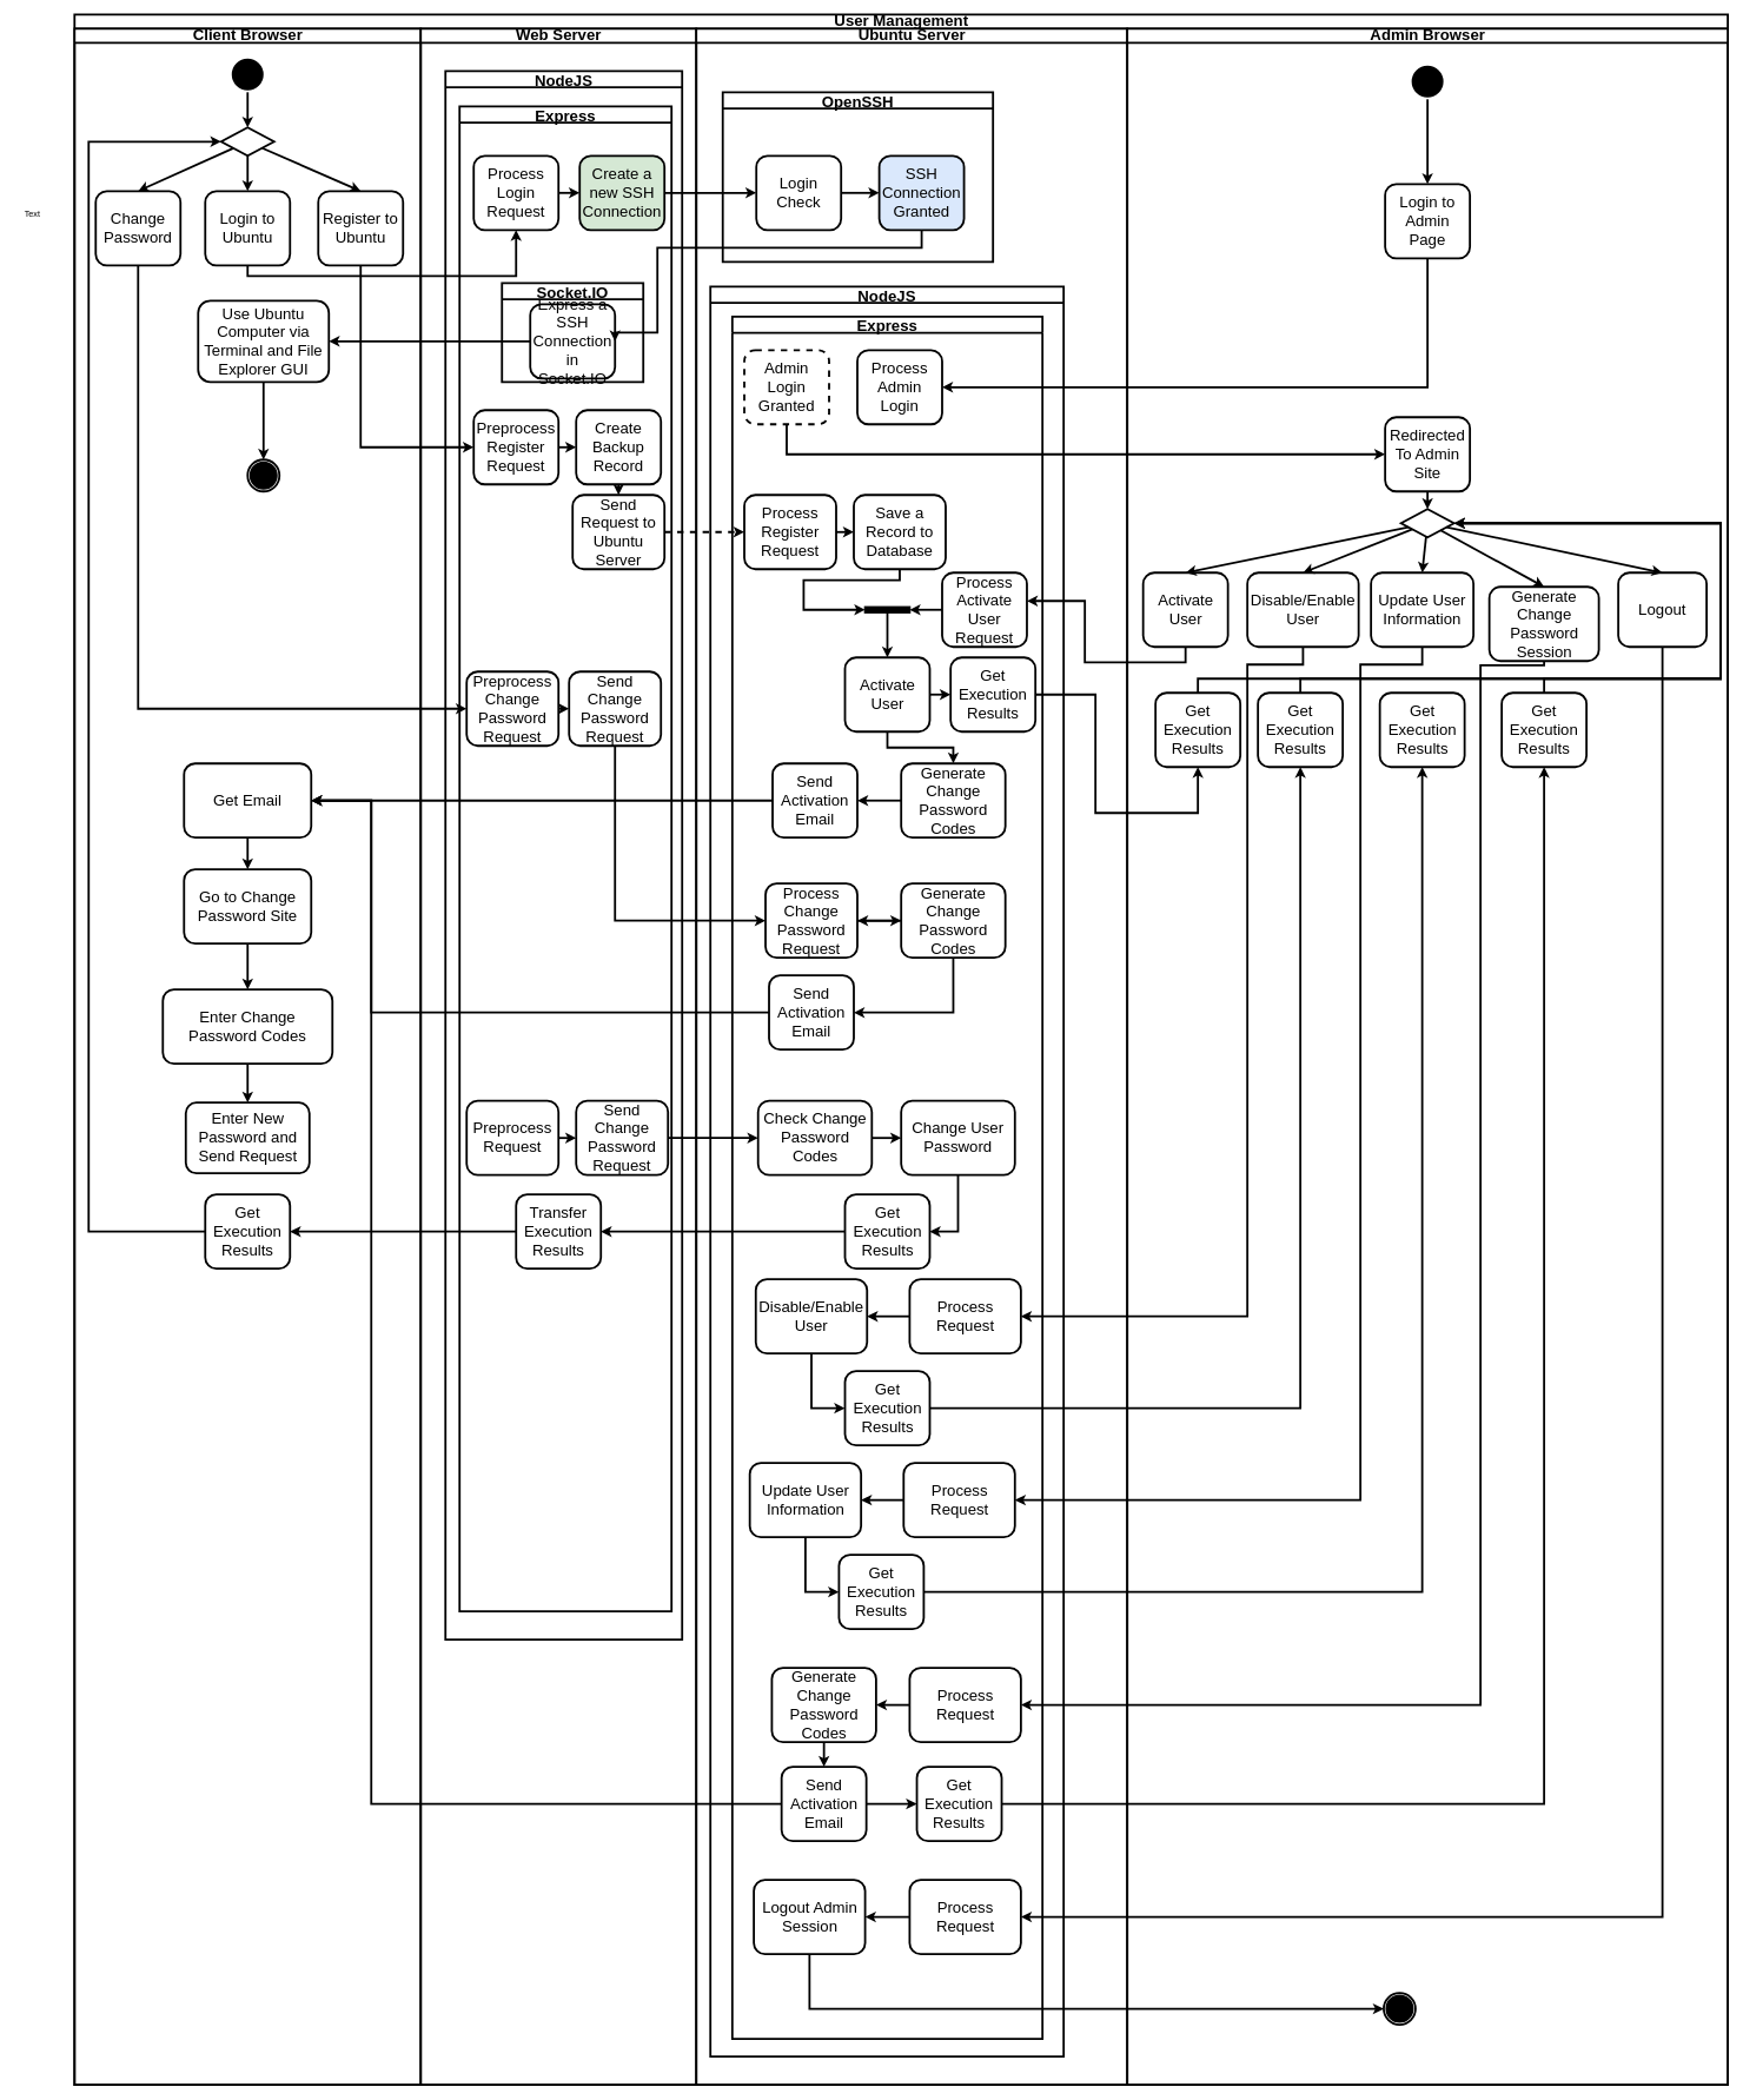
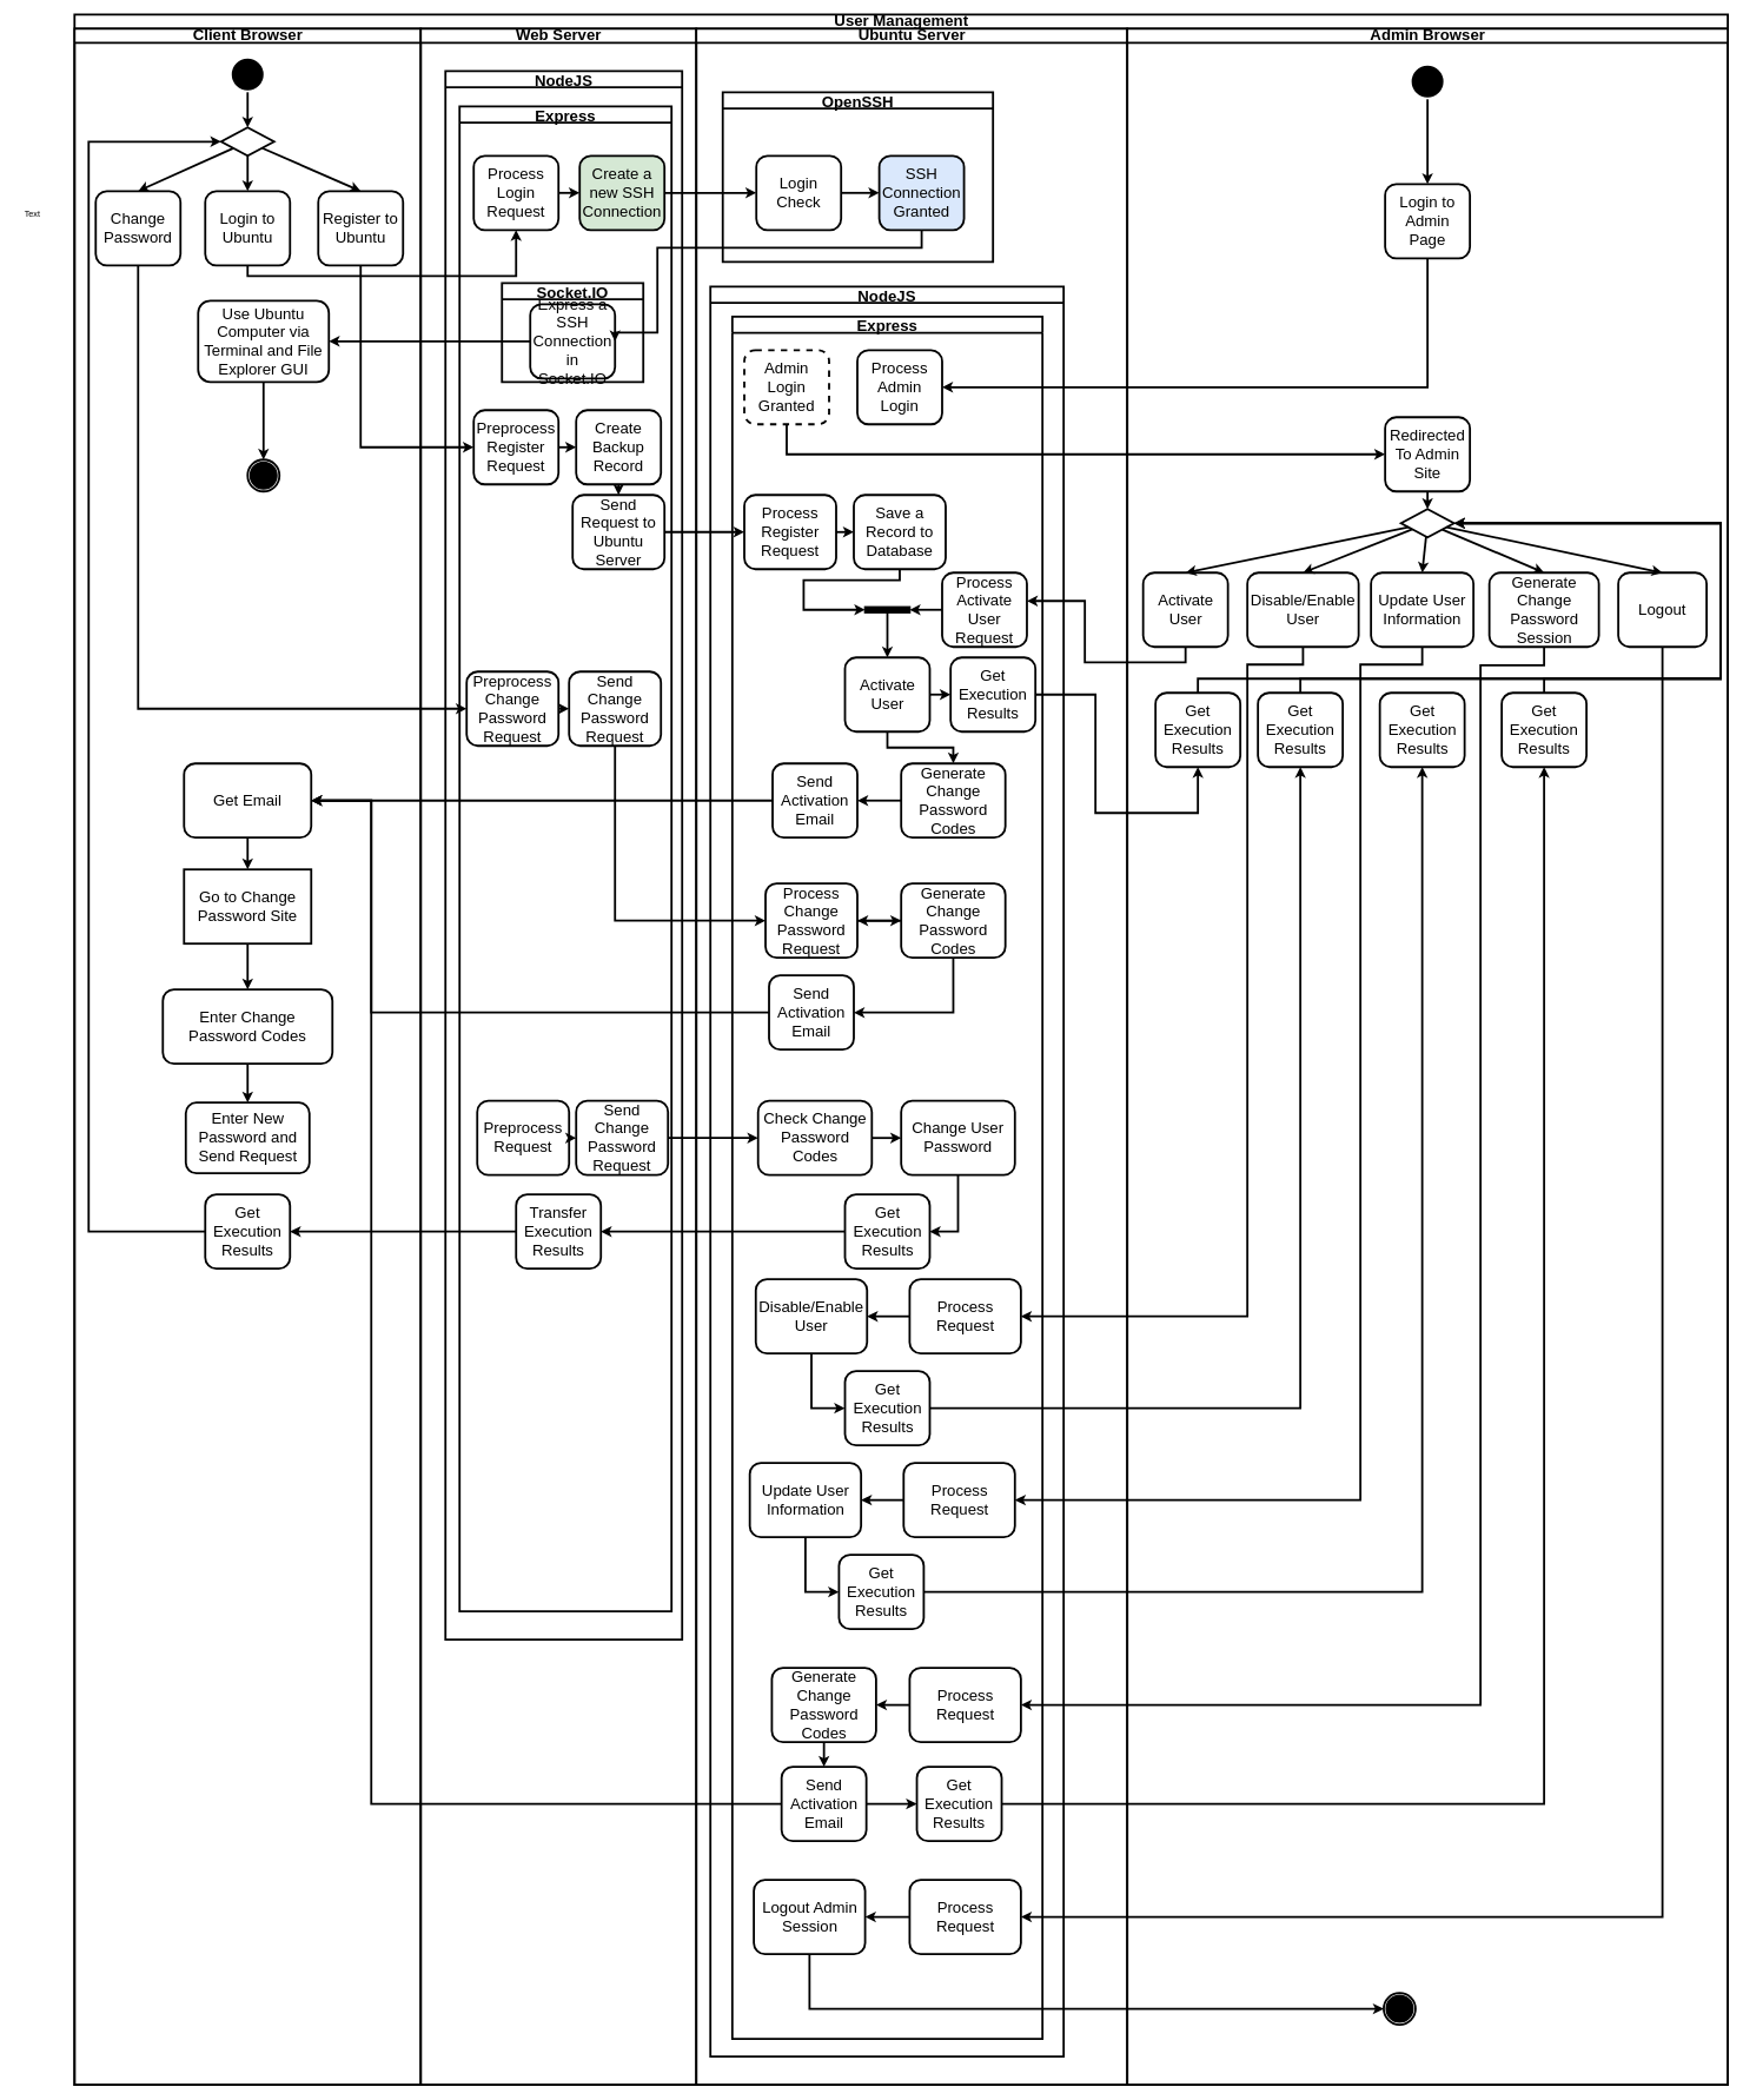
- <mxCell id="134" value="" style="endArrow=classic;html=1;rounded=0;exitX=1;exitY=0.5;exitDx=0;exitDy=0;entryX=0;entryY=0.5;entryDx=0;entryDy=0;fontSize=22;strokeWidth=3;dashed=1;" parent="2" source="35" target="61" edge="1"><mxGeometry width="50" height="50" relative="1" as="geometry"><mxPoint x="850" y="660" as="sourcePoint" /><mxPoint x="900" y="610" as="targetPoint" /></mxGeometry></mxCell>
+ <mxCell id="134" value="" style="endArrow=classic;html=1;rounded=0;exitX=1;exitY=0.5;exitDx=0;exitDy=0;entryX=0;entryY=0.5;entryDx=0;entryDy=0;fontSize=22;strokeWidth=3;" parent="2" source="35" target="61" edge="1"><mxGeometry width="50" height="50" relative="1" as="geometry"><mxPoint x="850" y="660" as="sourcePoint" /><mxPoint x="900" y="610" as="targetPoint" /></mxGeometry></mxCell>
- <mxCell id="109" value="Generate Change Password Session" style="rounded=1;whiteSpace=wrap;html=1;fontSize=22;strokeWidth=3;" parent="100" vertex="1"><mxGeometry x="512.5" y="790" width="155" height="105" as="geometry" /></mxCell>
+ <mxCell id="109" value="Generate Change Password Session" style="rounded=1;whiteSpace=wrap;html=1;fontSize=22;strokeWidth=3;" parent="100" vertex="1"><mxGeometry x="512.5" y="770" width="155" height="105" as="geometry" /></mxCell>
- <mxCell id="21" value="Go to Change Password Site" style="rounded=1;whiteSpace=wrap;html=1;fontSize=22;strokeWidth=3;" parent="3" vertex="1"><mxGeometry x="155" y="1190" width="180" height="105" as="geometry" /></mxCell>
+ <mxCell id="21" value="Go to Change Password Site" style="whiteSpace=wrap;html=1;fontSize=22;strokeWidth=3;rounded=0;" parent="3" vertex="1"><mxGeometry x="155" y="1190" width="180" height="105" as="geometry" /></mxCell>
- <mxCell id="41" value="Preprocess Request" style="rounded=1;whiteSpace=wrap;html=1;fontSize=22;strokeWidth=3;" parent="27" vertex="1"><mxGeometry x="10" y="1407.5" width="130" height="105" as="geometry" /></mxCell>
+ <mxCell id="41" value="Preprocess Request" style="rounded=1;whiteSpace=wrap;html=1;fontSize=22;strokeWidth=3;" parent="27" vertex="1"><mxGeometry x="25" y="1407.5" width="130" height="105" as="geometry" /></mxCell>
